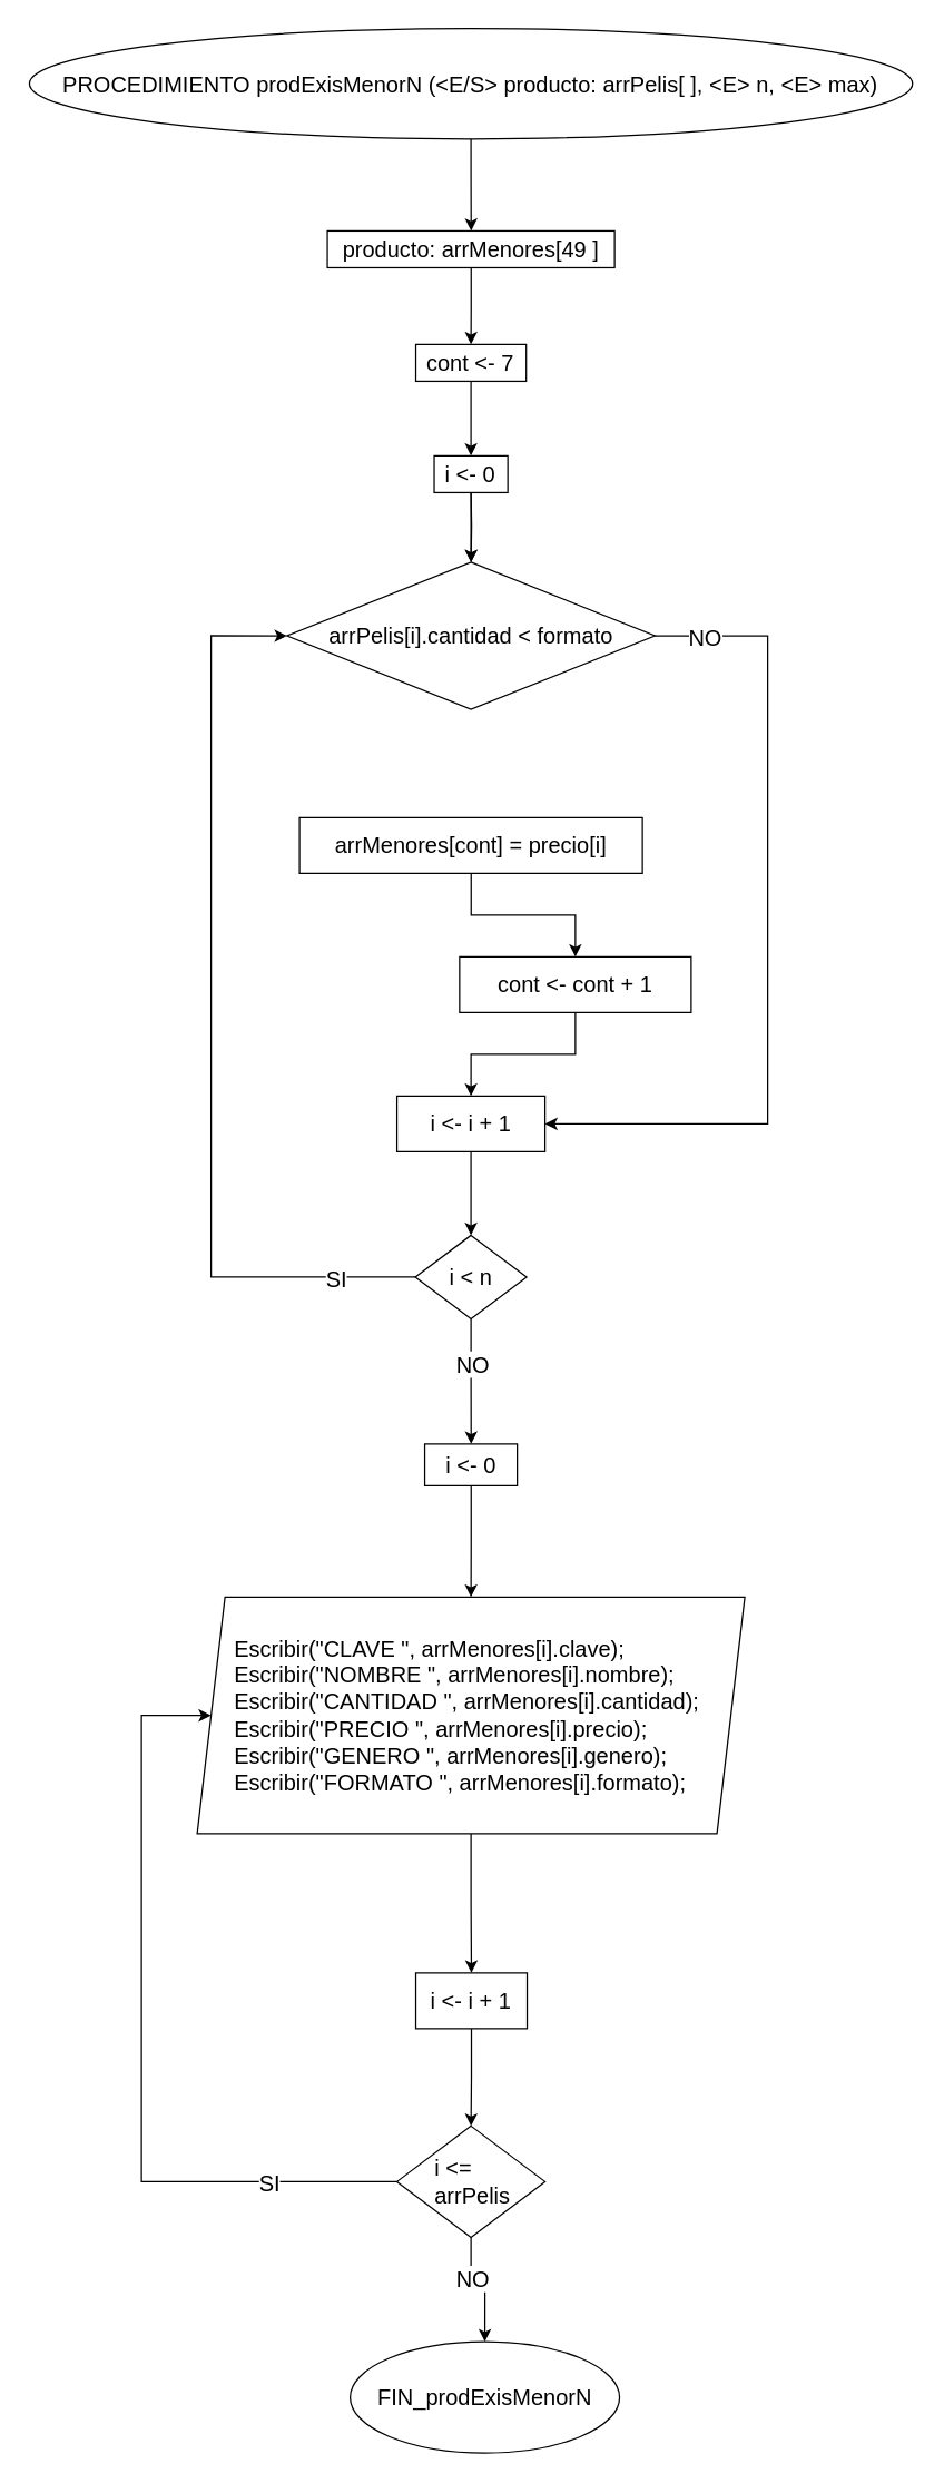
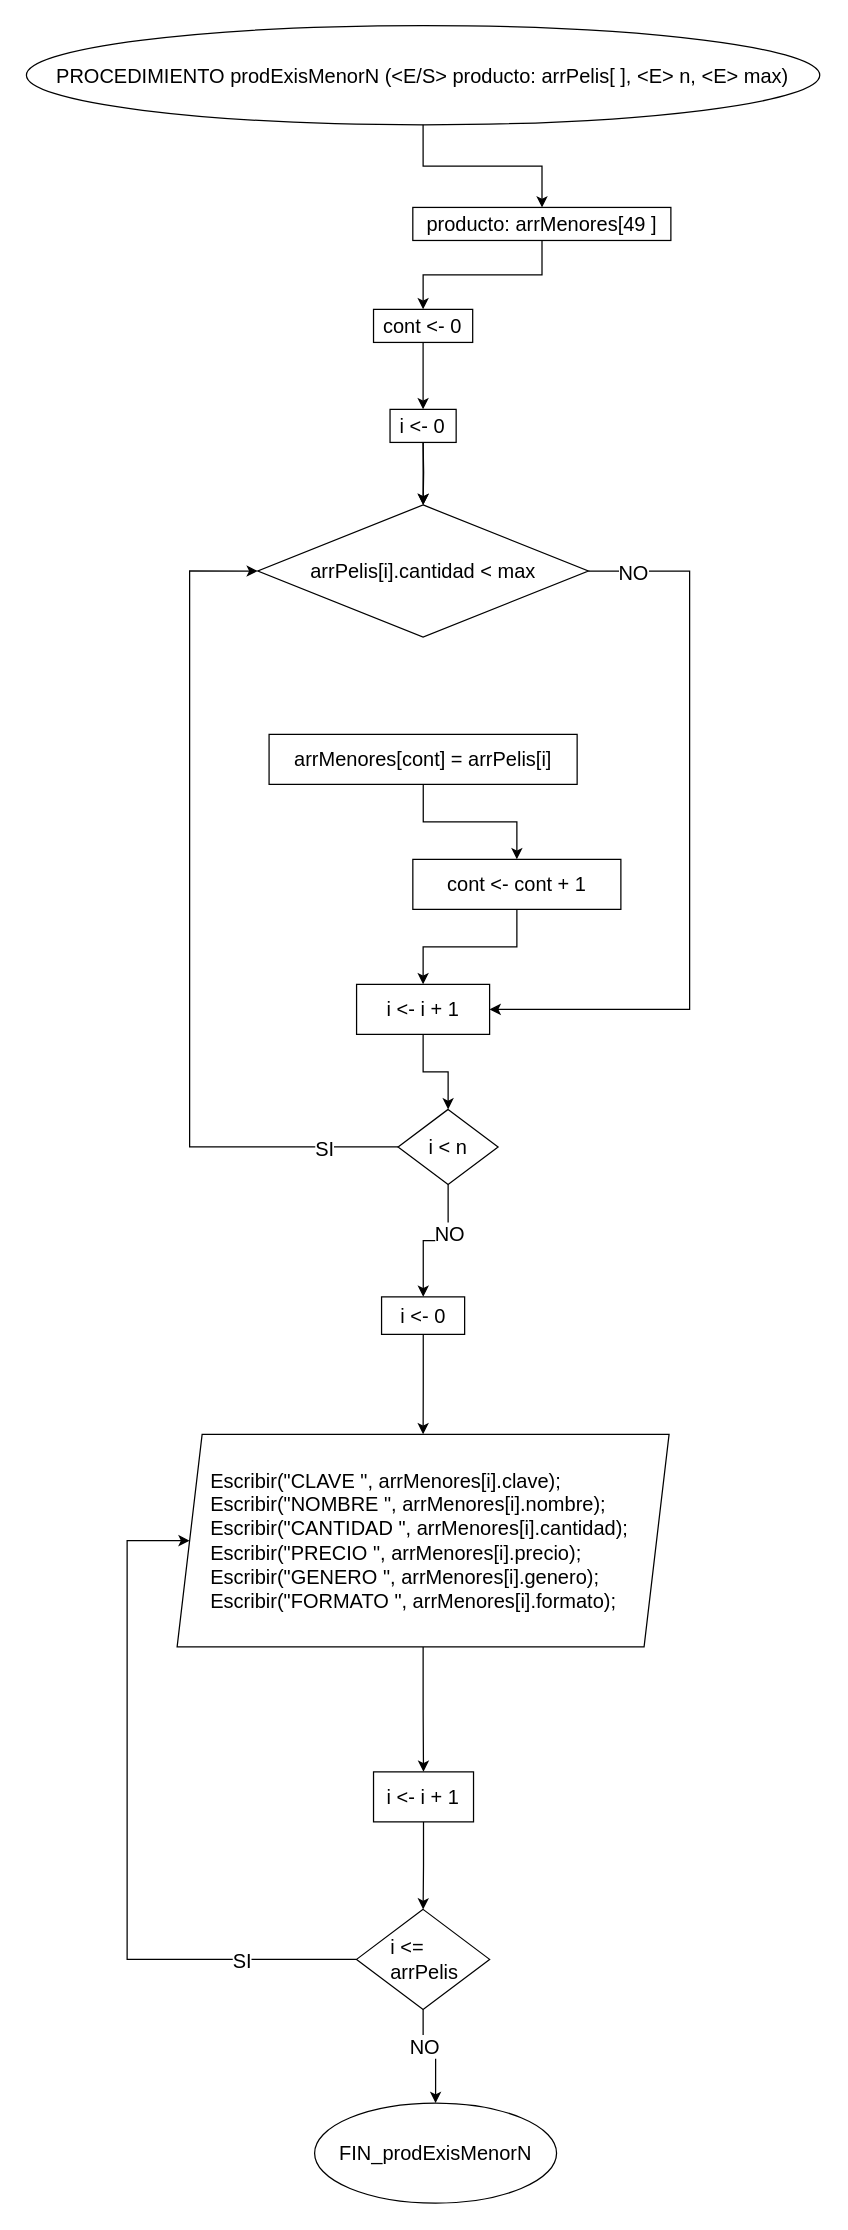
- <mxCell id="3" value="producto: arrMenores[49 ]" style="whiteSpace=wrap;html=1;fontSize=16;" parent="1" vertex="1"><mxGeometry x="234.55" y="165.44" width="206.45" height="26.44" as="geometry" /></mxCell>
+ <mxCell id="3" value="producto: arrMenores[49 ]" style="whiteSpace=wrap;html=1;fontSize=16;" parent="1" vertex="1"><mxGeometry x="329.55" y="165.44" width="206.45" height="26.44" as="geometry" /></mxCell>
- <mxCell id="11" value="cont &amp;lt;- 7" style="whiteSpace=wrap;html=1;fontSize=16;" vertex="1" parent="1"><mxGeometry x="298.117" y="247.001" width="79.333" height="26.444" as="geometry" /></mxCell>
+ <mxCell id="11" value="cont &amp;lt;- 0" style="whiteSpace=wrap;html=1;fontSize=16;" vertex="1" parent="1"><mxGeometry x="298.117" y="247.001" width="79.333" height="26.444" as="geometry" /></mxCell>
- <mxCell id="9" value="arrPelis[i].cantidad &amp;lt; formato" style="rhombus;whiteSpace=wrap;html=1;fontSize=16;" parent="1" vertex="1"><mxGeometry x="205.552" y="403.444" width="264.443" height="105.778" as="geometry" /></mxCell>
+ <mxCell id="9" value="arrPelis[i].cantidad &amp;lt; max" style="rhombus;whiteSpace=wrap;html=1;fontSize=16;" parent="1" vertex="1"><mxGeometry x="205.552" y="403.444" width="264.443" height="105.778" as="geometry" /></mxCell>
- <mxCell id="15" value="arrMenores[cont] = precio[i]" style="whiteSpace=wrap;html=1;fontSize=16;" vertex="1" parent="1"><mxGeometry x="214.56" y="587" width="246.45" height="40" as="geometry" /></mxCell>
+ <mxCell id="15" value="arrMenores[cont] = arrPelis[i]" style="whiteSpace=wrap;html=1;fontSize=16;" vertex="1" parent="1"><mxGeometry x="214.56" y="587" width="246.45" height="40" as="geometry" /></mxCell>
- <mxCell id="24" value="i &amp;lt; n" style="rhombus;whiteSpace=wrap;html=1;fontSize=16;" vertex="1" parent="1"><mxGeometry x="297.77" y="887" width="80" height="60" as="geometry" /></mxCell>
+ <mxCell id="24" value="i &amp;lt; n" style="rhombus;whiteSpace=wrap;html=1;fontSize=16;" vertex="1" parent="1"><mxGeometry x="317.77" y="887" width="80" height="60" as="geometry" /></mxCell>
